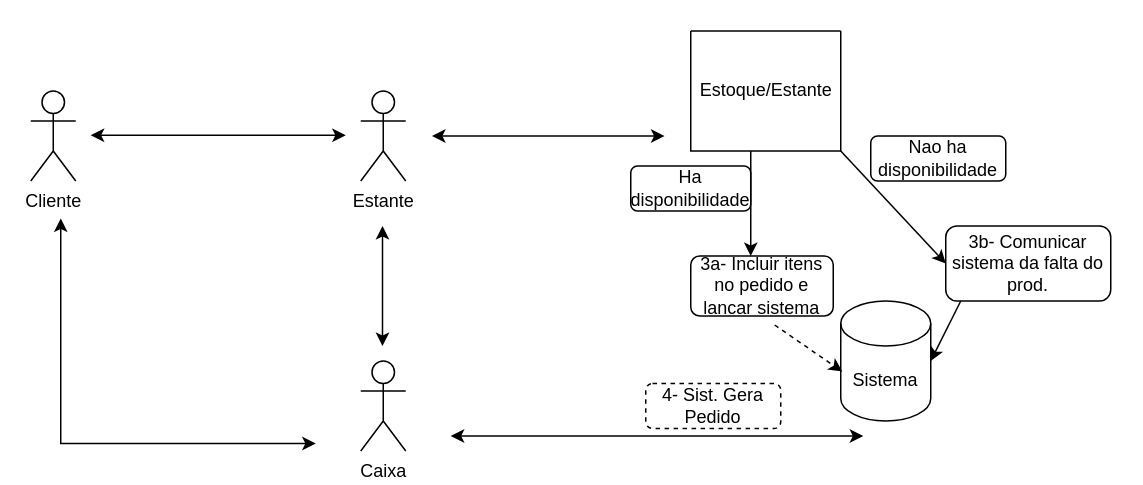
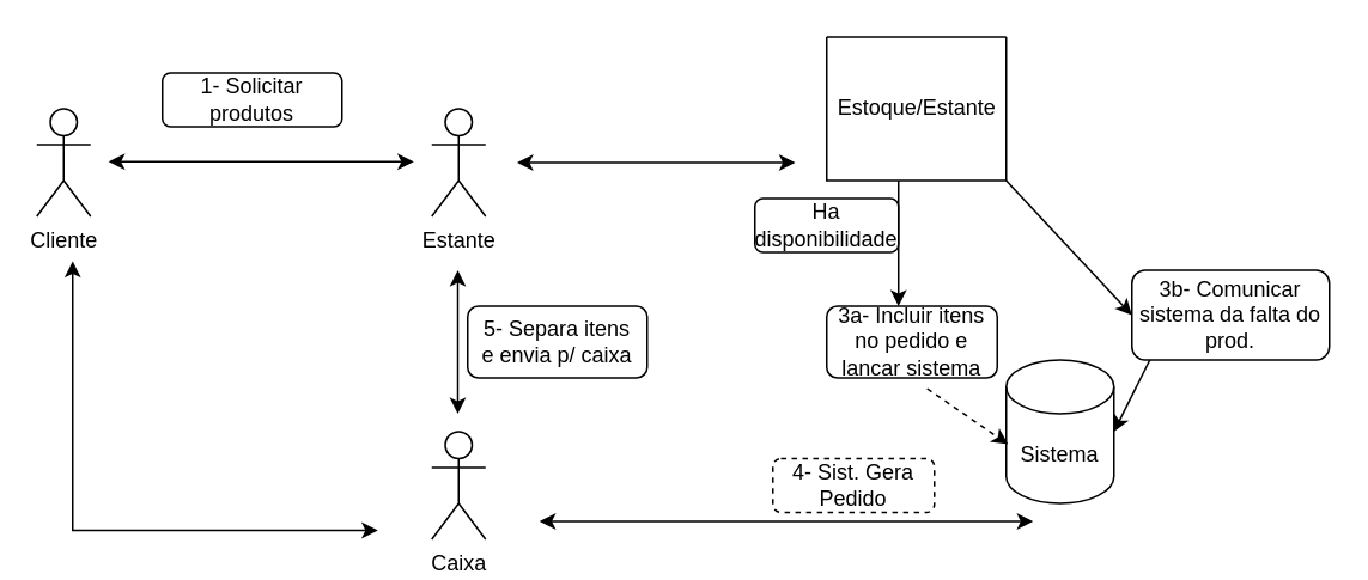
+ <mxCell id="5" value="1- Solicitar produtos" style="rounded=1;whiteSpace=wrap;html=1;" vertex="1" parent="1"><mxGeometry x="90" y="40" width="100" height="30" as="geometry" /></mxCell>
- <mxCell id="8" value="Nao ha disponibilidade" style="rounded=1;whiteSpace=wrap;html=1;" vertex="1" parent="1"><mxGeometry x="580" y="90" width="90" height="30" as="geometry" /></mxCell>
+ <mxCell id="20" value="&amp;nbsp;5- Separa itens&amp;nbsp; e envia p/ caixa" style="rounded=1;whiteSpace=wrap;html=1;" vertex="1" parent="1"><mxGeometry x="260" y="170" width="100" height="40" as="geometry" /></mxCell>
